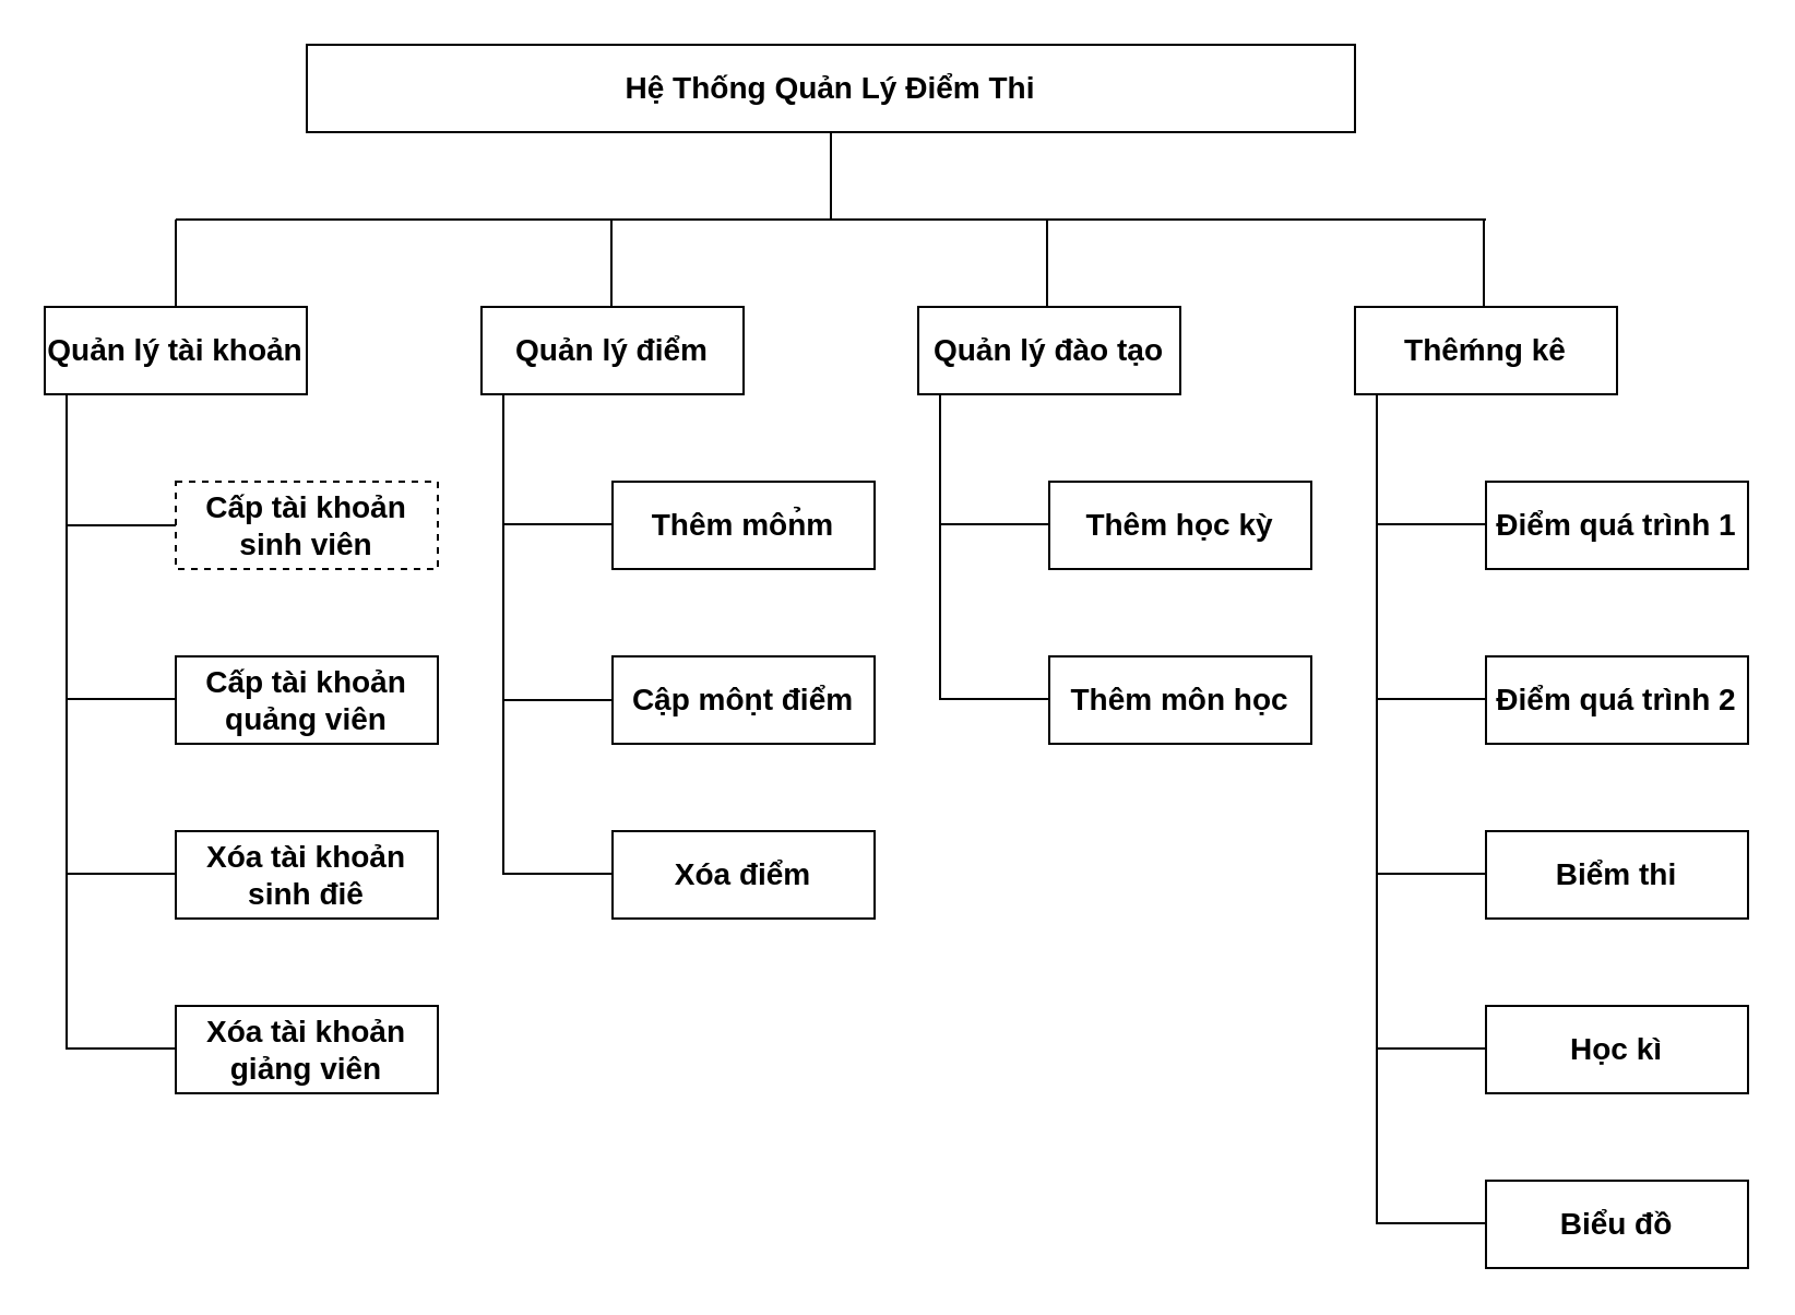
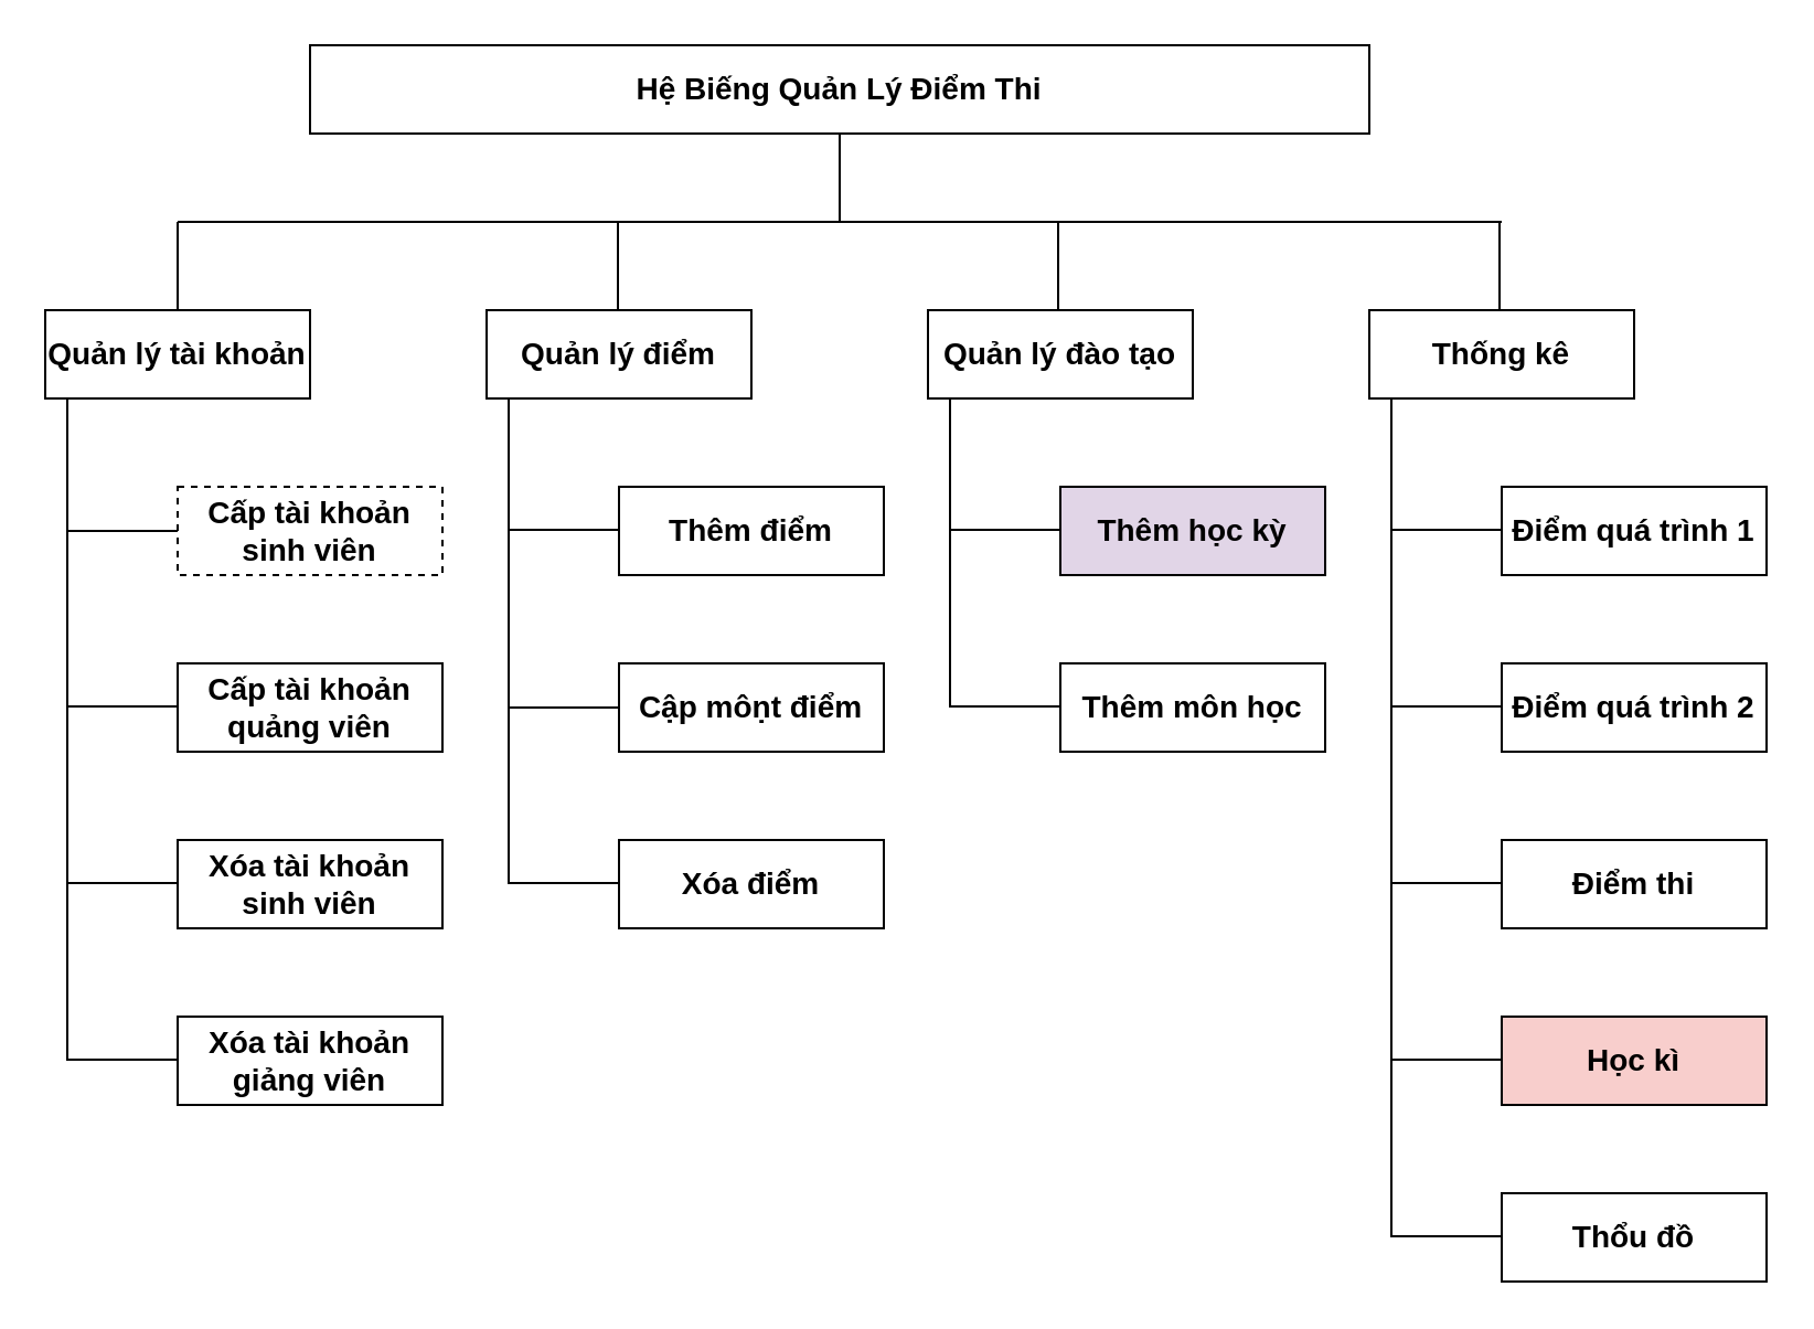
- <mxCell id="2" value="Hệ Thống Quản Lý Điểm Thi" style="rounded=0;whiteSpace=wrap;html=1;fontSize=14;fontStyle=1" vertex="1" parent="1"><mxGeometry x="140" y="20" width="480" height="40" as="geometry" /></mxCell>
+ <mxCell id="2" value="Hệ Biếng Quản Lý Điểm Thi" style="rounded=0;whiteSpace=wrap;html=1;fontSize=14;fontStyle=1" vertex="1" parent="1"><mxGeometry x="140" y="20" width="480" height="40" as="geometry" /></mxCell>
- <mxCell id="7" value="Thêḿng kê" style="rounded=0;whiteSpace=wrap;html=1;fontSize=14;fontStyle=1" vertex="1" parent="1"><mxGeometry x="620" y="140" width="120" height="40" as="geometry" /></mxCell>
+ <mxCell id="7" value="Thống kê" style="rounded=0;whiteSpace=wrap;html=1;fontSize=14;fontStyle=1" vertex="1" parent="1"><mxGeometry x="620" y="140" width="120" height="40" as="geometry" /></mxCell>
- <mxCell id="16" value="Thêm môn̉m" style="rounded=0;whiteSpace=wrap;html=1;fontStyle=1;fontSize=14;textShadow=0;" vertex="1" parent="1"><mxGeometry x="280" y="220" width="120" height="40" as="geometry" /></mxCell>
+ <mxCell id="16" value="Thêm điểm" style="rounded=0;whiteSpace=wrap;html=1;fontStyle=1;fontSize=14;textShadow=0;" vertex="1" parent="1"><mxGeometry x="280" y="220" width="120" height="40" as="geometry" /></mxCell>
- <mxCell id="19" value="Thêm học kỳ" style="rounded=0;whiteSpace=wrap;html=1;fontStyle=1;fontSize=14;textShadow=0;" vertex="1" parent="1"><mxGeometry x="480" y="220" width="120" height="40" as="geometry" /></mxCell>
+ <mxCell id="19" value="Thêm học kỳ" style="rounded=0;whiteSpace=wrap;html=1;fontStyle=1;fontSize=14;textShadow=0;fillColor=#e1d5e7;" vertex="1" parent="1"><mxGeometry x="480" y="220" width="120" height="40" as="geometry" /></mxCell>
- <mxCell id="14" value="Xóa tài khoản sinh điê" style="rounded=0;whiteSpace=wrap;html=1;fontStyle=1;fontSize=14;textShadow=0;" vertex="1" parent="1"><mxGeometry x="80" y="380" width="120" height="40" as="geometry" /></mxCell>
+ <mxCell id="14" value="Xóa tài khoản sinh viên" style="rounded=0;whiteSpace=wrap;html=1;fontStyle=1;fontSize=14;textShadow=0;" vertex="1" parent="1"><mxGeometry x="80" y="380" width="120" height="40" as="geometry" /></mxCell>
- <mxCell id="23" value="Biểm thi" style="rounded=0;whiteSpace=wrap;html=1;fontStyle=1;fontSize=14;textShadow=0;" vertex="1" parent="1"><mxGeometry x="680" y="380" width="120" height="40" as="geometry" /></mxCell>
+ <mxCell id="23" value="Điểm thi" style="rounded=0;whiteSpace=wrap;html=1;fontStyle=1;fontSize=14;textShadow=0;" vertex="1" parent="1"><mxGeometry x="680" y="380" width="120" height="40" as="geometry" /></mxCell>
- <mxCell id="22" value="Học kì" style="rounded=0;whiteSpace=wrap;html=1;fontStyle=1;fontSize=14;textShadow=0;" vertex="1" parent="1"><mxGeometry x="680" y="460" width="120" height="40" as="geometry" /></mxCell>
+ <mxCell id="22" value="Học kì" style="rounded=0;whiteSpace=wrap;html=1;fontStyle=1;fontSize=14;textShadow=0;fillColor=#f8cecc;" vertex="1" parent="1"><mxGeometry x="680" y="460" width="120" height="40" as="geometry" /></mxCell>
- <mxCell id="44" value="Biểu đồ" style="rounded=0;whiteSpace=wrap;html=1;fontStyle=1;fontSize=14;textShadow=0;" vertex="1" parent="1"><mxGeometry x="680" y="540" width="120" height="40" as="geometry" /></mxCell>
+ <mxCell id="44" value="Thổu đồ" style="rounded=0;whiteSpace=wrap;html=1;fontStyle=1;fontSize=14;textShadow=0;" vertex="1" parent="1"><mxGeometry x="680" y="540" width="120" height="40" as="geometry" /></mxCell>
